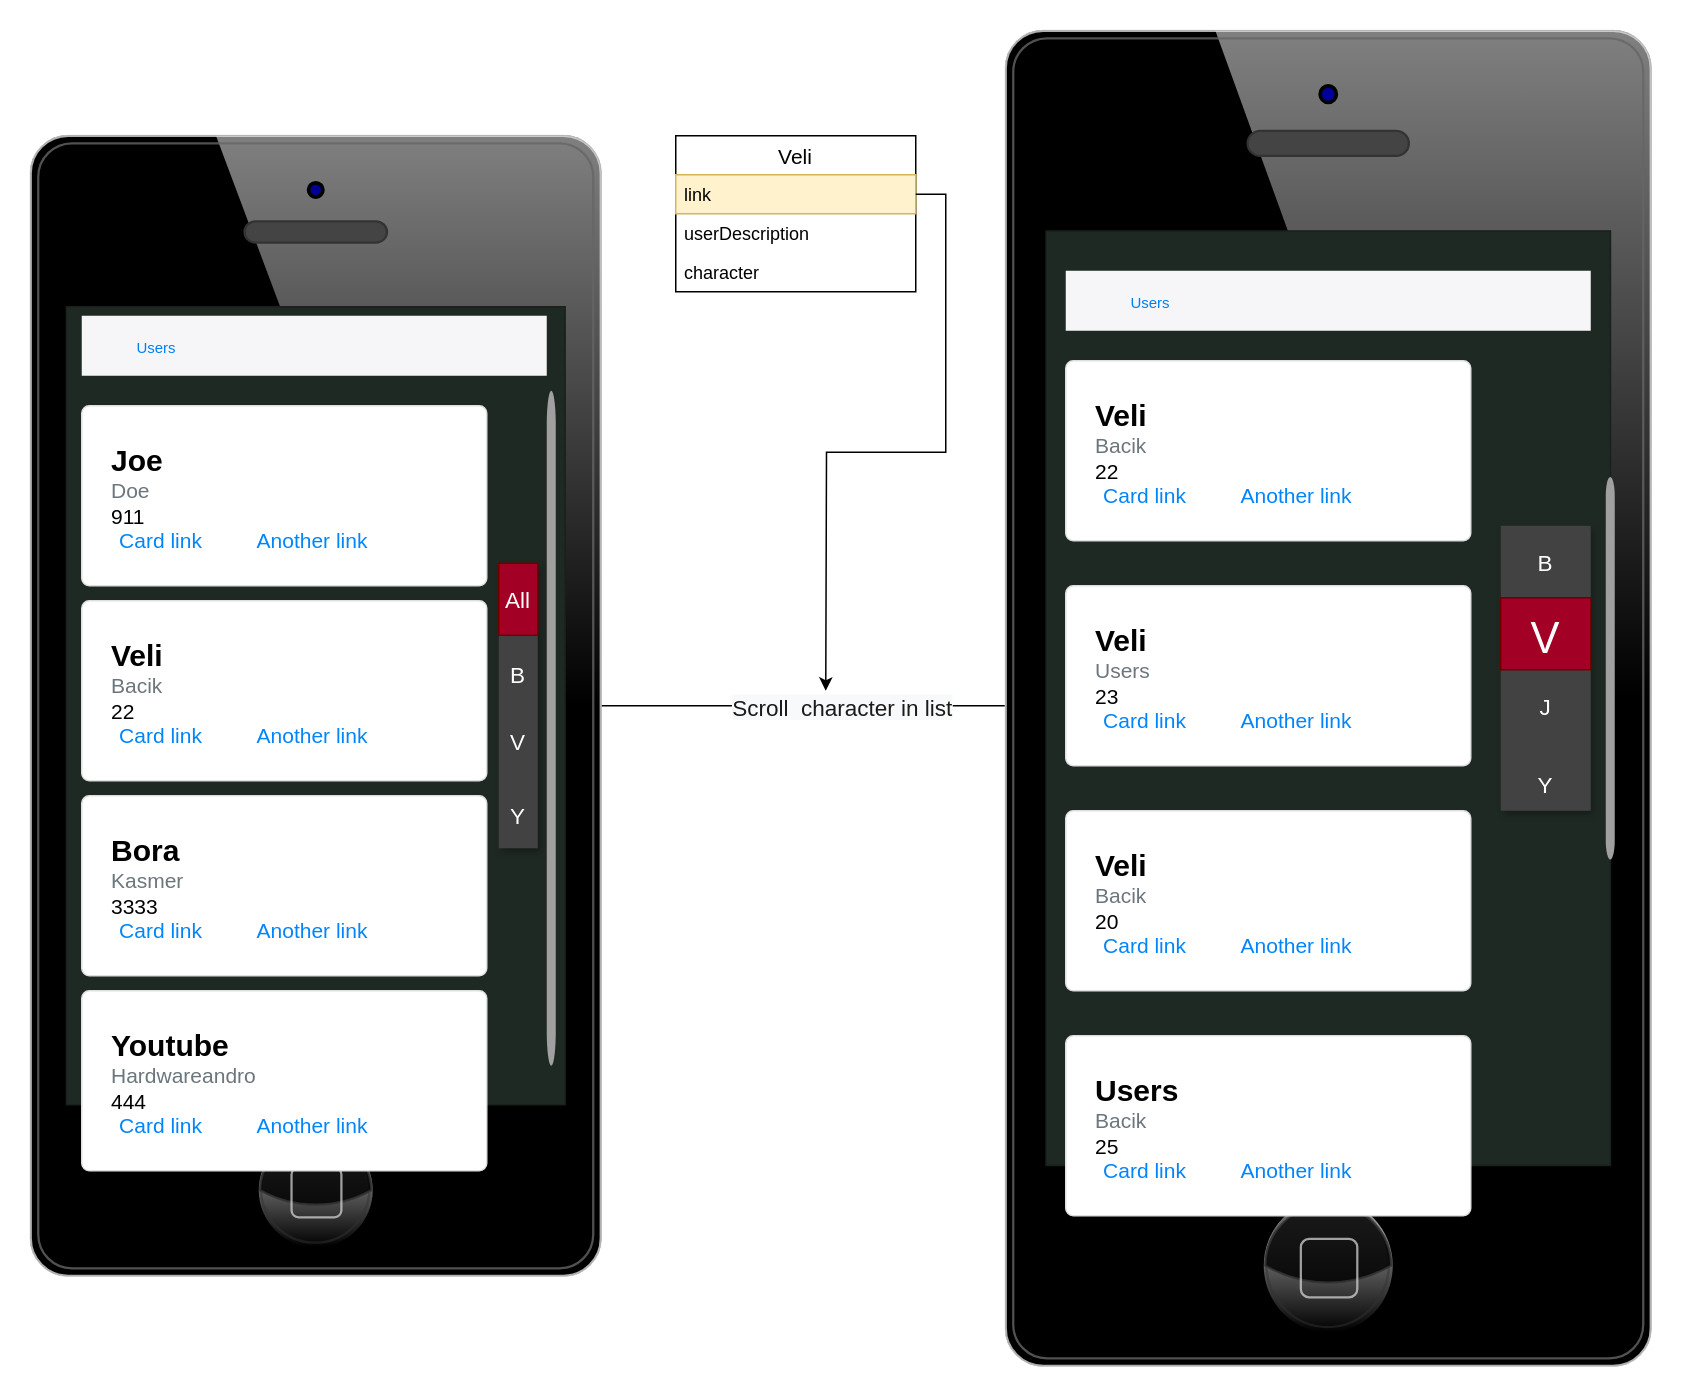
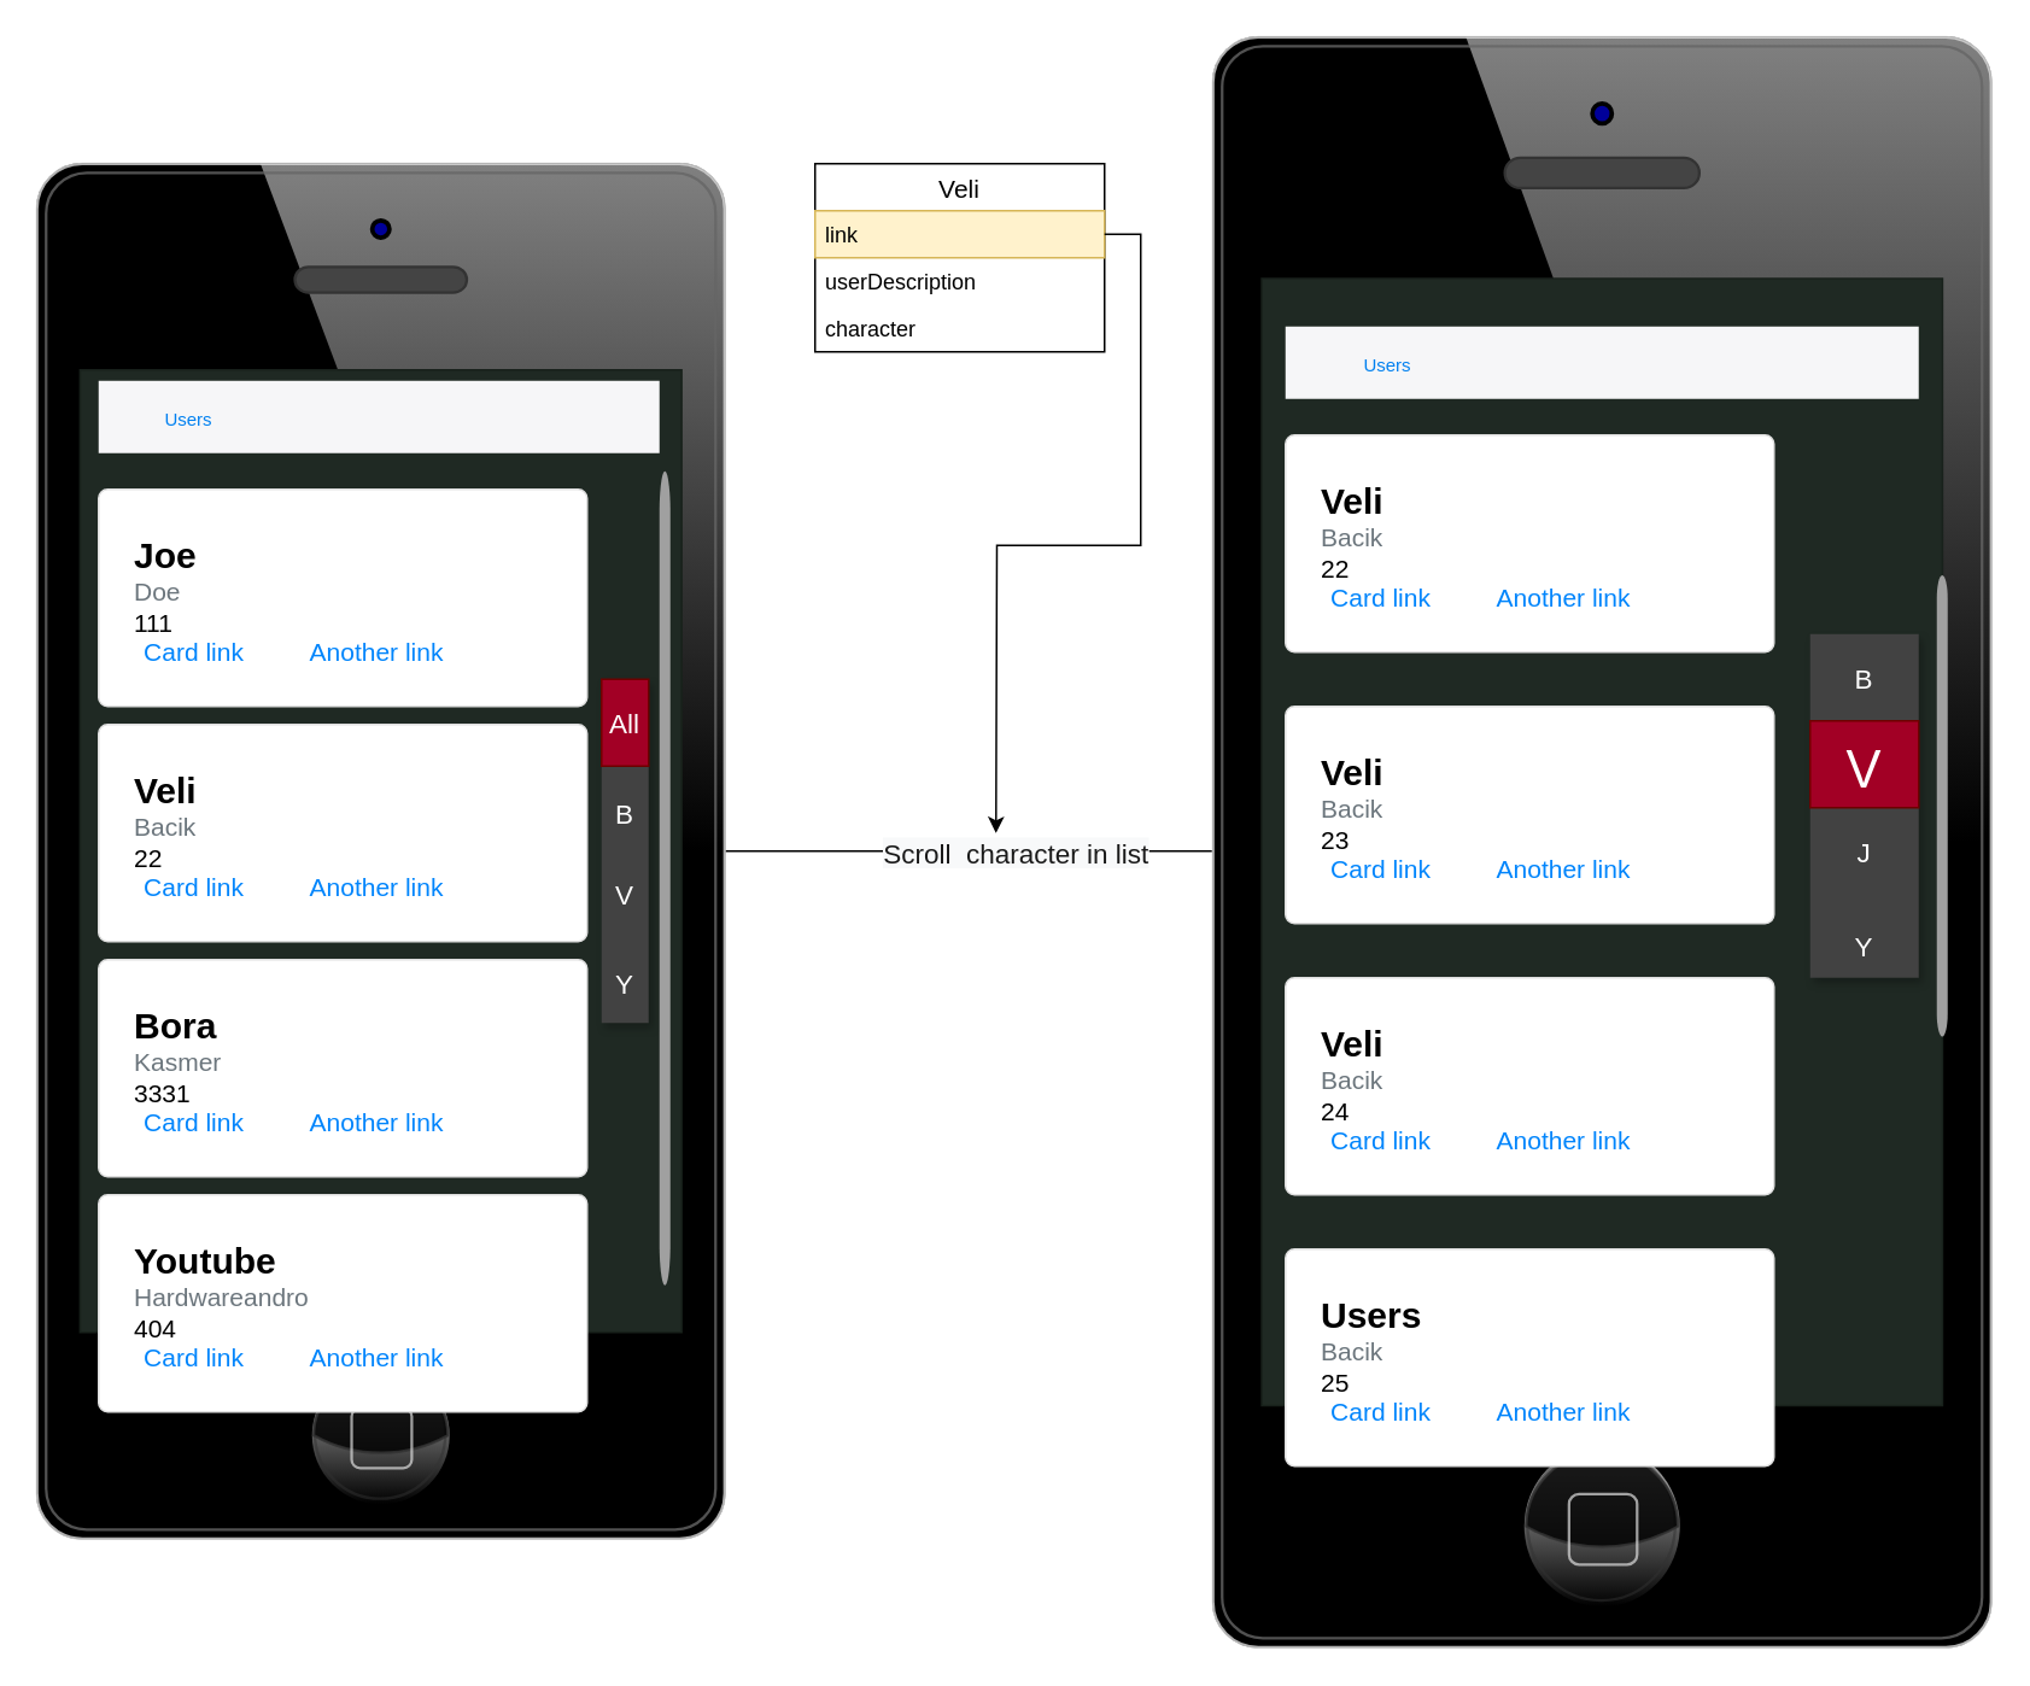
- <mxCell id="9" value="&lt;span style=&quot;font-size: 20px&quot;&gt;&lt;b&gt;Joe&lt;br&gt;&lt;/b&gt;&lt;/span&gt;&lt;font color=&quot;#6c767d&quot;&gt;Doe&lt;/font&gt;&lt;br style=&quot;font-size: 14px&quot;&gt;911" style="html=1;shadow=0;dashed=0;shape=mxgraph.bootstrap.rrect;rSize=5;strokeColor=#DFDFDF;html=1;whiteSpace=wrap;fillColor=#ffffff;fontColor=#000000;verticalAlign=top;align=left;spacing=20;fontSize=14;" parent="1" vertex="1"><mxGeometry x="54" y="270" width="270" height="120" as="geometry" /></mxCell>
+ <mxCell id="9" value="&lt;span style=&quot;font-size: 20px&quot;&gt;&lt;b&gt;Joe&lt;br&gt;&lt;/b&gt;&lt;/span&gt;&lt;font color=&quot;#6c767d&quot;&gt;Doe&lt;/font&gt;&lt;br style=&quot;font-size: 14px&quot;&gt;111" style="html=1;shadow=0;dashed=0;shape=mxgraph.bootstrap.rrect;rSize=5;strokeColor=#DFDFDF;html=1;whiteSpace=wrap;fillColor=#ffffff;fontColor=#000000;verticalAlign=top;align=left;spacing=20;fontSize=14;" parent="1" vertex="1"><mxGeometry x="54" y="270" width="270" height="120" as="geometry" /></mxCell>
- <mxCell id="23" value="&lt;span style=&quot;font-size: 20px&quot;&gt;&lt;b&gt;Veli&lt;br&gt;&lt;/b&gt;&lt;/span&gt;&lt;font color=&quot;#6c767d&quot;&gt;Users&lt;/font&gt;&lt;br style=&quot;font-size: 14px&quot;&gt;23" style="html=1;shadow=0;dashed=0;shape=mxgraph.bootstrap.rrect;rSize=5;strokeColor=#DFDFDF;html=1;whiteSpace=wrap;fillColor=#ffffff;fontColor=#000000;verticalAlign=top;align=left;spacing=20;fontSize=14;" parent="1" vertex="1"><mxGeometry x="710" y="390" width="270" height="120" as="geometry" /></mxCell>
+ <mxCell id="23" value="&lt;span style=&quot;font-size: 20px&quot;&gt;&lt;b&gt;Veli&lt;br&gt;&lt;/b&gt;&lt;/span&gt;&lt;font color=&quot;#6c767d&quot;&gt;Bacik&lt;/font&gt;&lt;br style=&quot;font-size: 14px&quot;&gt;23" style="html=1;shadow=0;dashed=0;shape=mxgraph.bootstrap.rrect;rSize=5;strokeColor=#DFDFDF;html=1;whiteSpace=wrap;fillColor=#ffffff;fontColor=#000000;verticalAlign=top;align=left;spacing=20;fontSize=14;" parent="1" vertex="1"><mxGeometry x="710" y="390" width="270" height="120" as="geometry" /></mxCell>
- <mxCell id="15" value="&lt;span style=&quot;font-size: 20px&quot;&gt;&lt;b&gt;Bora&lt;br&gt;&lt;/b&gt;&lt;/span&gt;&lt;font color=&quot;#6c767d&quot;&gt;Kasmer&lt;/font&gt;&lt;br style=&quot;font-size: 14px&quot;&gt;3333" style="html=1;shadow=0;dashed=0;shape=mxgraph.bootstrap.rrect;rSize=5;strokeColor=#DFDFDF;html=1;whiteSpace=wrap;fillColor=#ffffff;fontColor=#000000;verticalAlign=top;align=left;spacing=20;fontSize=14;" parent="1" vertex="1"><mxGeometry x="54" y="530" width="270" height="120" as="geometry" /></mxCell>
+ <mxCell id="15" value="&lt;span style=&quot;font-size: 20px&quot;&gt;&lt;b&gt;Bora&lt;br&gt;&lt;/b&gt;&lt;/span&gt;&lt;font color=&quot;#6c767d&quot;&gt;Kasmer&lt;/font&gt;&lt;br style=&quot;font-size: 14px&quot;&gt;3331" style="html=1;shadow=0;dashed=0;shape=mxgraph.bootstrap.rrect;rSize=5;strokeColor=#DFDFDF;html=1;whiteSpace=wrap;fillColor=#ffffff;fontColor=#000000;verticalAlign=top;align=left;spacing=20;fontSize=14;" parent="1" vertex="1"><mxGeometry x="54" y="530" width="270" height="120" as="geometry" /></mxCell>
- <mxCell id="34" value="&lt;span style=&quot;font-size: 20px&quot;&gt;&lt;b&gt;Veli&lt;br&gt;&lt;/b&gt;&lt;/span&gt;&lt;font color=&quot;#6c767d&quot;&gt;Bacik&lt;/font&gt;&lt;br style=&quot;font-size: 14px&quot;&gt;20" style="html=1;shadow=0;dashed=0;shape=mxgraph.bootstrap.rrect;rSize=5;strokeColor=#DFDFDF;html=1;whiteSpace=wrap;fillColor=#ffffff;fontColor=#000000;verticalAlign=top;align=left;spacing=20;fontSize=14;" parent="1" vertex="1"><mxGeometry x="710" y="540" width="270" height="120" as="geometry" /></mxCell>
+ <mxCell id="34" value="&lt;span style=&quot;font-size: 20px&quot;&gt;&lt;b&gt;Veli&lt;br&gt;&lt;/b&gt;&lt;/span&gt;&lt;font color=&quot;#6c767d&quot;&gt;Bacik&lt;/font&gt;&lt;br style=&quot;font-size: 14px&quot;&gt;24" style="html=1;shadow=0;dashed=0;shape=mxgraph.bootstrap.rrect;rSize=5;strokeColor=#DFDFDF;html=1;whiteSpace=wrap;fillColor=#ffffff;fontColor=#000000;verticalAlign=top;align=left;spacing=20;fontSize=14;" parent="1" vertex="1"><mxGeometry x="710" y="540" width="270" height="120" as="geometry" /></mxCell>
- <mxCell id="19" value="&lt;b&gt;&lt;font style=&quot;font-size: 20px&quot;&gt;Youtube&lt;br&gt;&lt;/font&gt;&lt;/b&gt;&lt;font color=&quot;#6c767d&quot;&gt;Hardwareandro&lt;/font&gt;&lt;br style=&quot;font-size: 14px&quot;&gt;444" style="html=1;shadow=0;dashed=0;shape=mxgraph.bootstrap.rrect;rSize=5;strokeColor=#DFDFDF;html=1;whiteSpace=wrap;fillColor=#ffffff;fontColor=#000000;verticalAlign=top;align=left;spacing=20;fontSize=14;" parent="1" vertex="1"><mxGeometry x="54" y="660" width="270" height="120" as="geometry" /></mxCell>
+ <mxCell id="19" value="&lt;b&gt;&lt;font style=&quot;font-size: 20px&quot;&gt;Youtube&lt;br&gt;&lt;/font&gt;&lt;/b&gt;&lt;font color=&quot;#6c767d&quot;&gt;Hardwareandro&lt;/font&gt;&lt;br style=&quot;font-size: 14px&quot;&gt;404" style="html=1;shadow=0;dashed=0;shape=mxgraph.bootstrap.rrect;rSize=5;strokeColor=#DFDFDF;html=1;whiteSpace=wrap;fillColor=#ffffff;fontColor=#000000;verticalAlign=top;align=left;spacing=20;fontSize=14;" parent="1" vertex="1"><mxGeometry x="54" y="660" width="270" height="120" as="geometry" /></mxCell>
